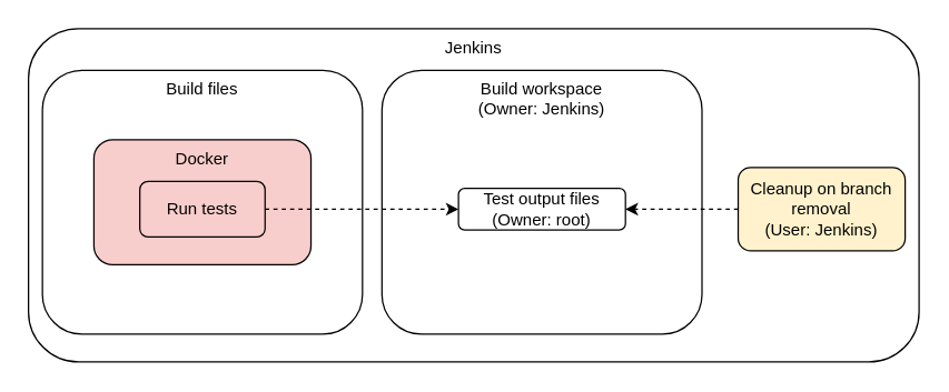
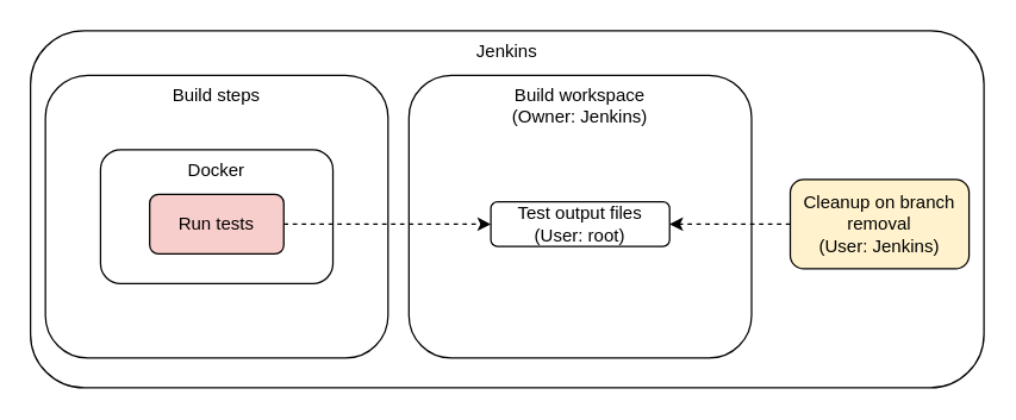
- <mxCell id="4" value="Build files" style="rounded=1;whiteSpace=wrap;html=1;verticalAlign=top;" vertex="1" parent="1"><mxGeometry x="30" y="50" width="230" height="190" as="geometry" /></mxCell>
+ <mxCell id="4" value="Build steps" style="rounded=1;whiteSpace=wrap;html=1;verticalAlign=top;" vertex="1" parent="1"><mxGeometry x="30" y="50" width="230" height="190" as="geometry" /></mxCell>
- <mxCell id="5" value="Docker" style="rounded=1;whiteSpace=wrap;html=1;verticalAlign=top;fillColor=#f8cecc;" vertex="1" parent="1"><mxGeometry x="67" y="100" width="156" height="90" as="geometry" /></mxCell>
+ <mxCell id="5" value="Docker" style="rounded=1;whiteSpace=wrap;html=1;verticalAlign=top;" vertex="1" parent="1"><mxGeometry x="67" y="100" width="156" height="90" as="geometry" /></mxCell>
- <mxCell id="8" value="Test output files&lt;br&gt;(Owner: root)" style="rounded=1;whiteSpace=wrap;html=1;" vertex="1" parent="1"><mxGeometry x="329" y="135" width="120" height="30" as="geometry" /></mxCell>
+ <mxCell id="8" value="Test output files&lt;br&gt;(User: root)" style="rounded=1;whiteSpace=wrap;html=1;" vertex="1" parent="1"><mxGeometry x="329" y="135" width="120" height="30" as="geometry" /></mxCell>
